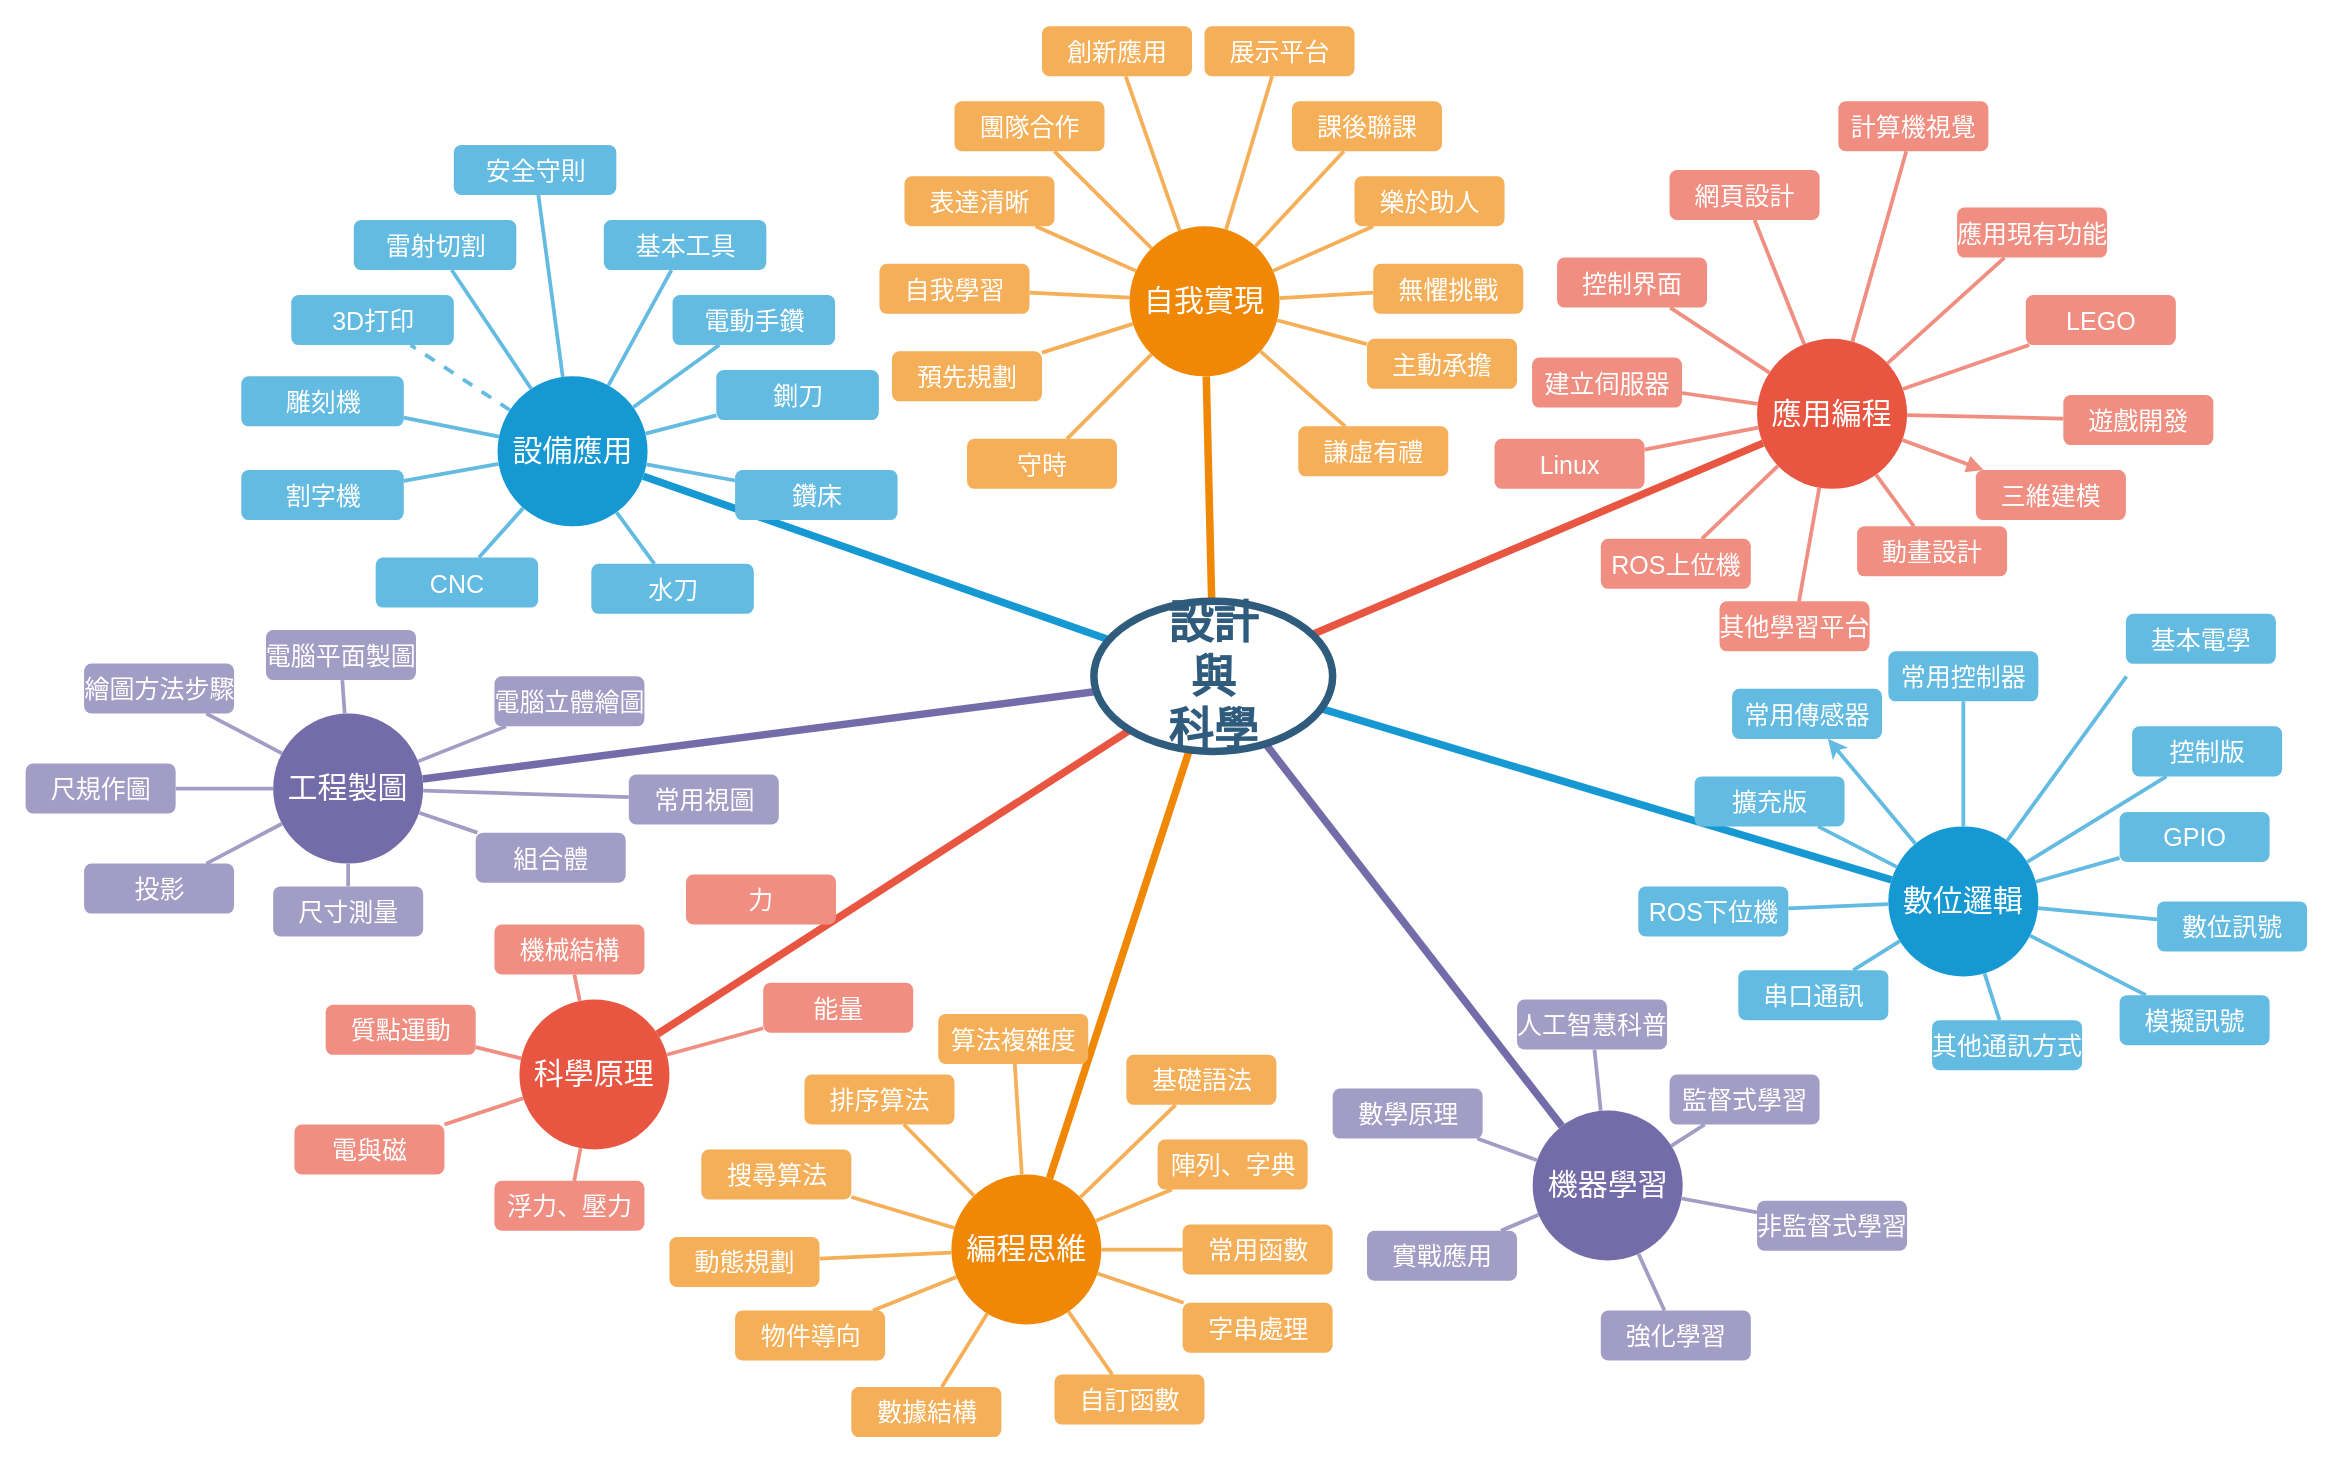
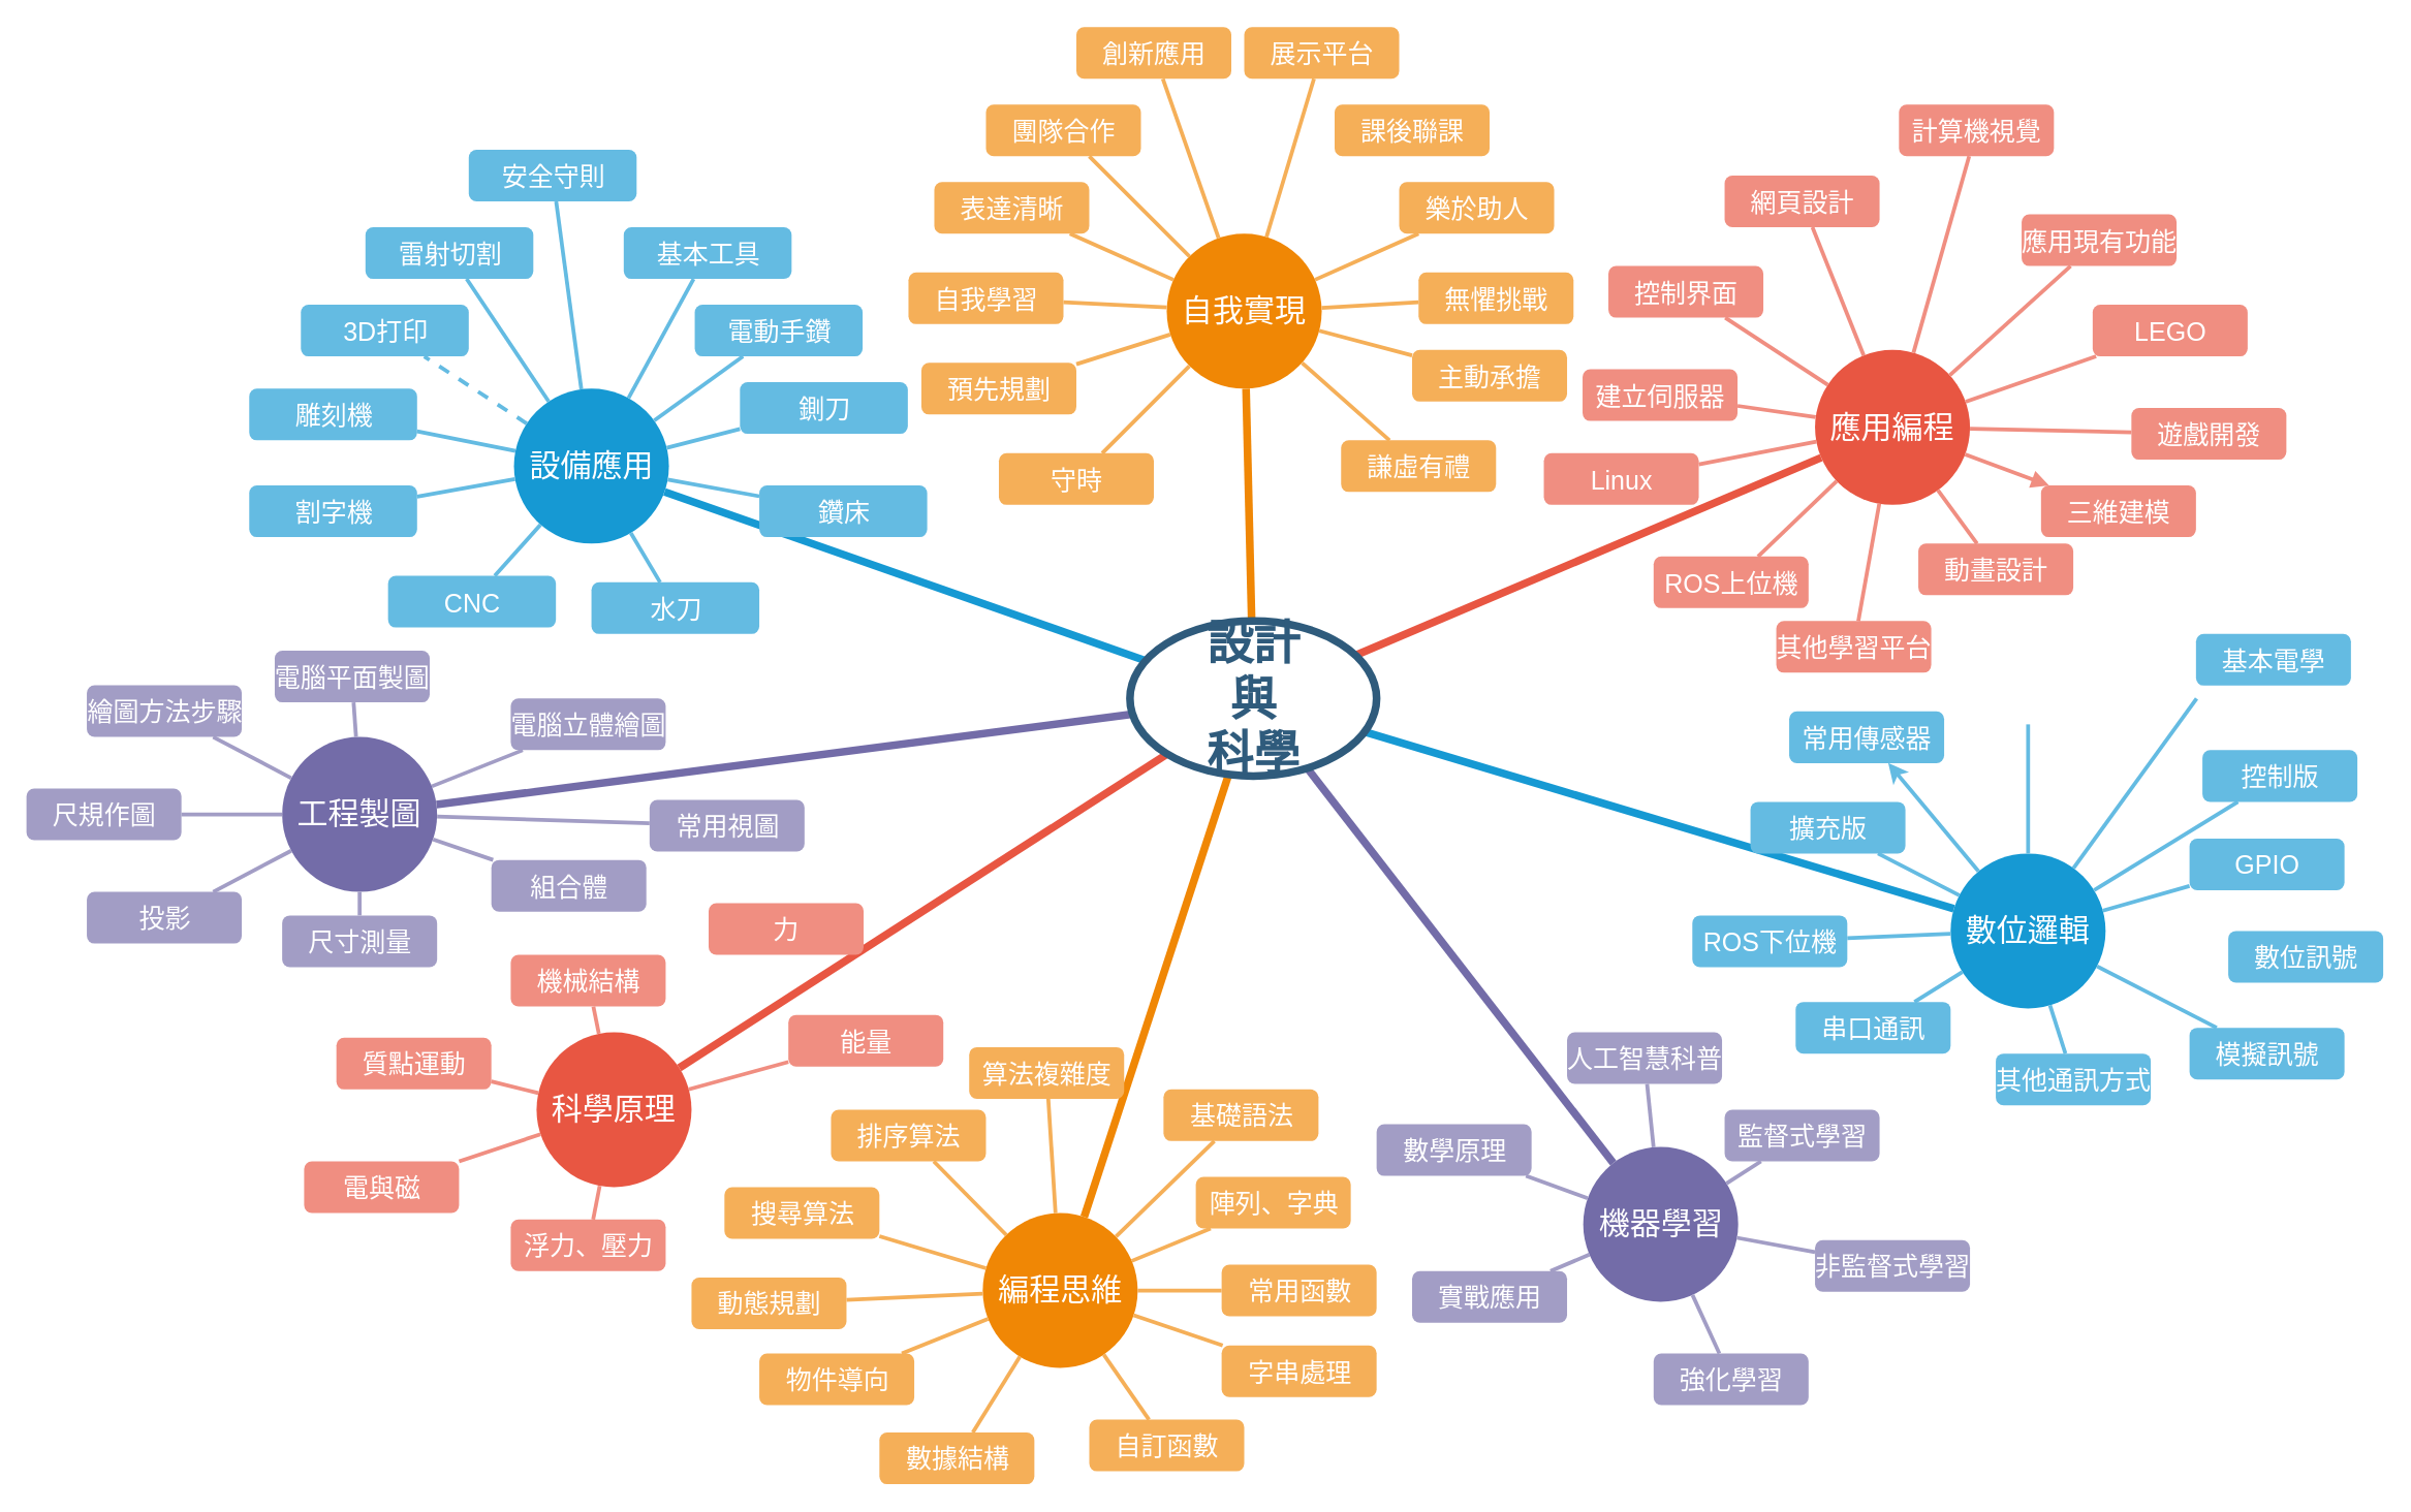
- <mxCell id="58" value="" style="edgeStyle=none;endArrow=none;strokeWidth=3;strokeColor=#F5AF58;html=1;fontSize=20;" parent="1" source="3" target="46" edge="1"><mxGeometry x="-57" y="201.5" width="100" height="100" as="geometry"><mxPoint x="-197" y="60.5" as="sourcePoint" /><mxPoint x="-97" y="-39.5" as="targetPoint" /></mxGeometry></mxCell>
- <mxCell id="19" value="水刀" style="rounded=1;fillColor=#64BBE2;strokeColor=none;strokeWidth=3;shadow=0;html=1;fontColor=#FFFFFF;fontSize=20;" parent="1" vertex="1"><mxGeometry x="472.5" y="450.5" width="130" height="40" as="geometry" /></mxCell>
+ <mxCell id="19" value="水刀" style="rounded=1;fillColor=#64BBE2;strokeColor=none;strokeWidth=3;shadow=0;html=1;fontColor=#FFFFFF;fontSize=20;" parent="1" vertex="1"><mxGeometry x="457.5" y="450.5" width="130" height="40" as="geometry" /></mxCell>
- <mxCell id="89" value="常用控制器" style="rounded=1;fillColor=#64BBE2;strokeColor=none;strokeWidth=3;shadow=0;html=1;fontColor=#FFFFFF;fontSize=20;" parent="1" vertex="1"><mxGeometry x="1510" y="520.5" width="120" height="40" as="geometry" /></mxCell>
+ <mxCell id="89" value="常用控制器" style="rounded=1;fillColor=#ffffff;strokeColor=none;strokeWidth=3;shadow=0;html=1;fontColor=#FFFFFF;fontSize=20;" parent="1" vertex="1"><mxGeometry x="1510" y="520.5" width="120" height="40" as="geometry" /></mxCell>
- <mxCell id="104" value="" style="edgeStyle=none;endArrow=none;strokeWidth=3;strokeColor=#64BBE2;html=1;fontSize=20;" parent="1" source="5" target="94" edge="1"><mxGeometry x="-310" y="291.5" width="100" height="100" as="geometry"><mxPoint x="-450" y="150.5" as="sourcePoint" /><mxPoint x="-350" y="50.5" as="targetPoint" /></mxGeometry></mxCell>
